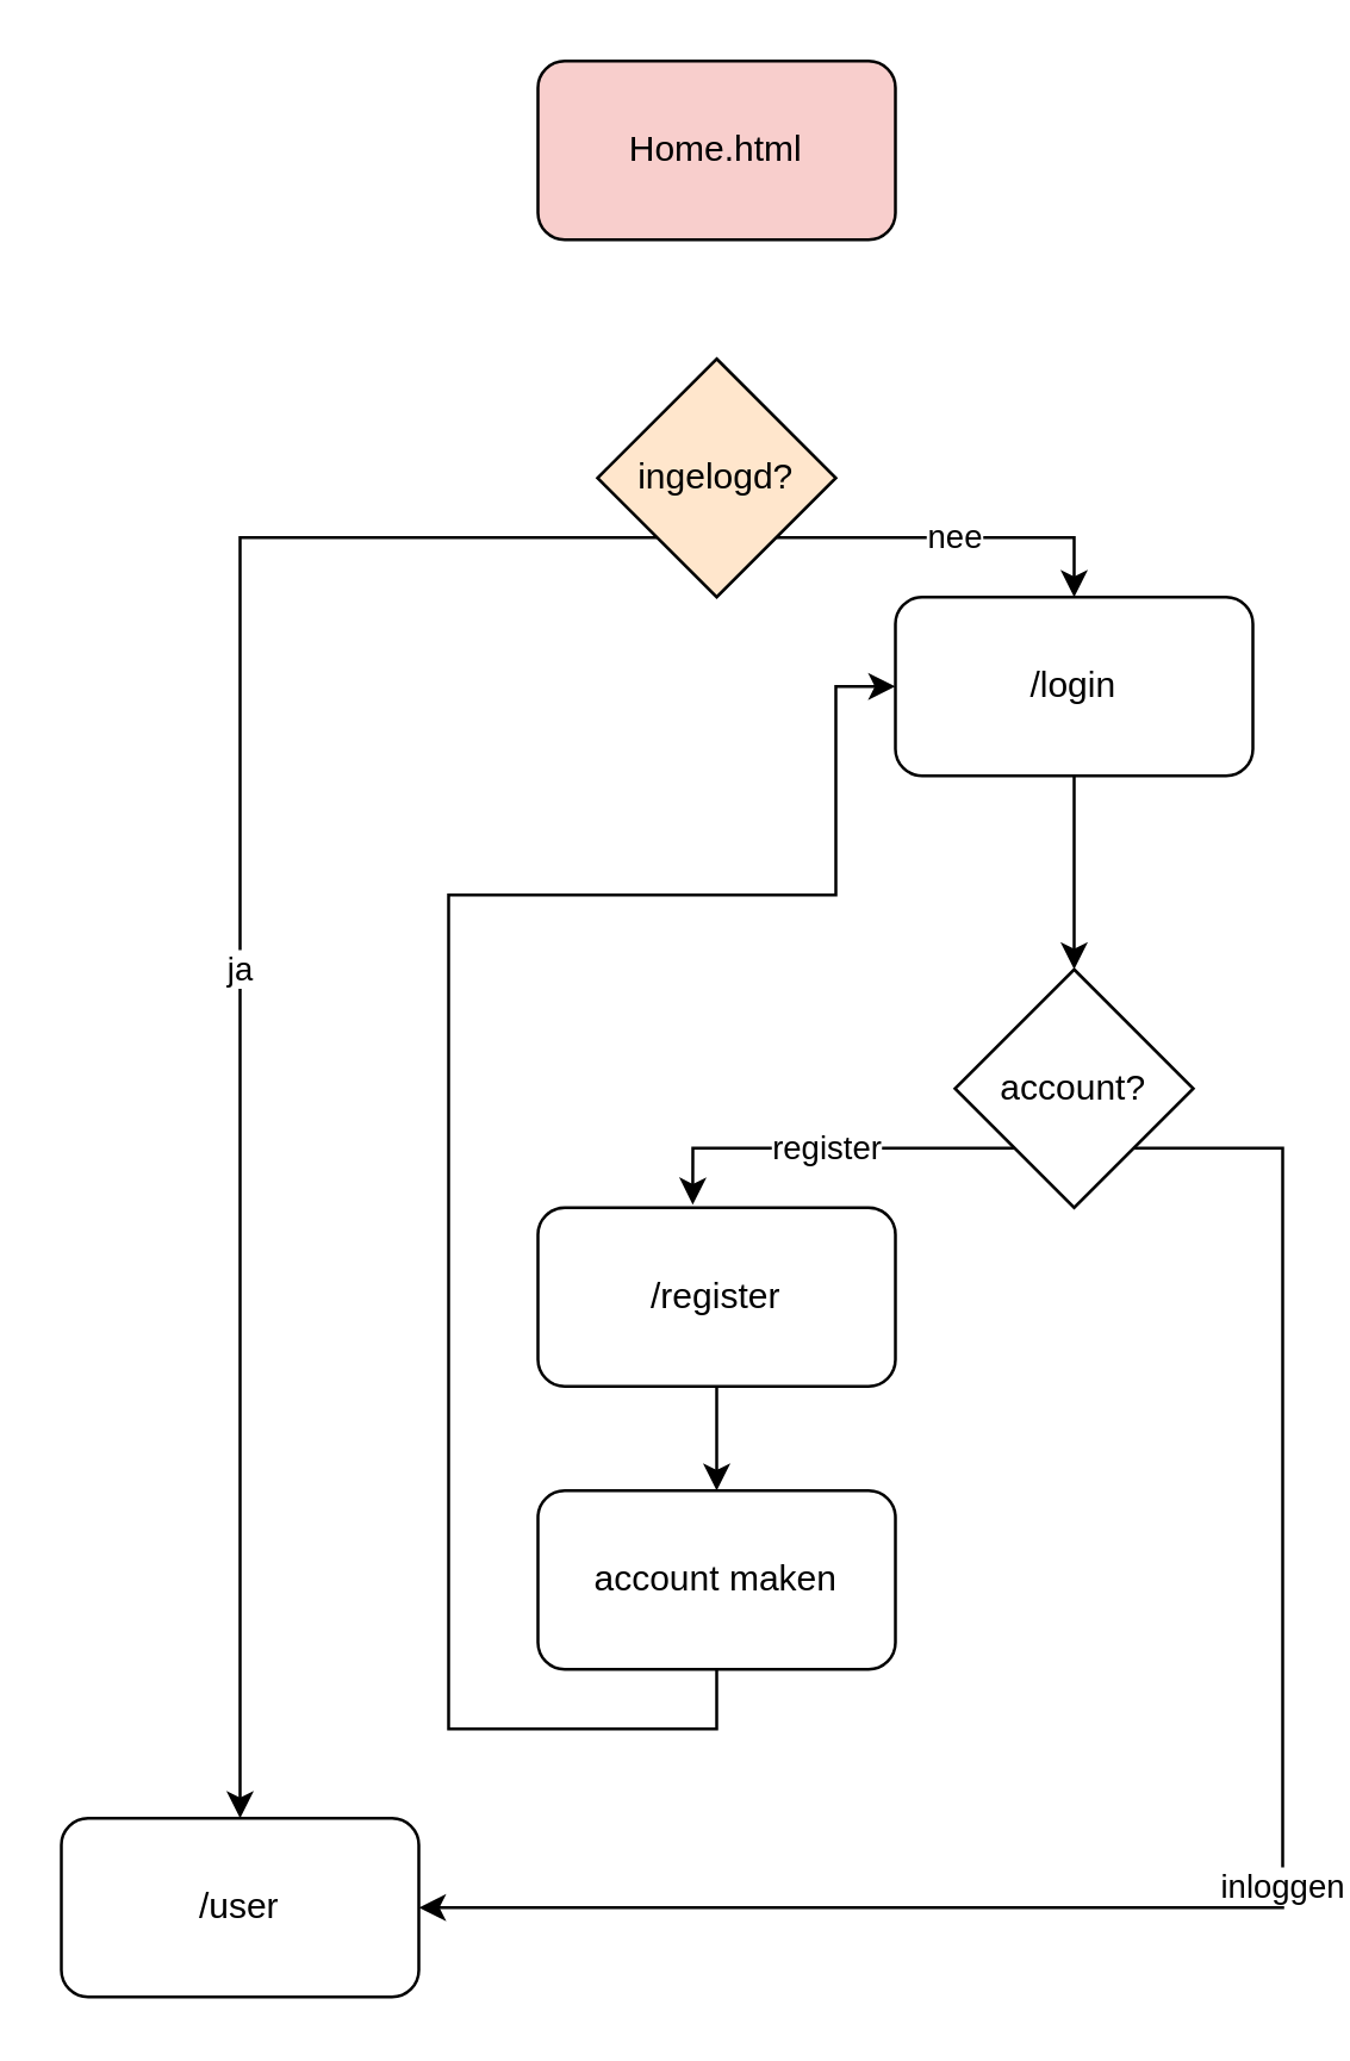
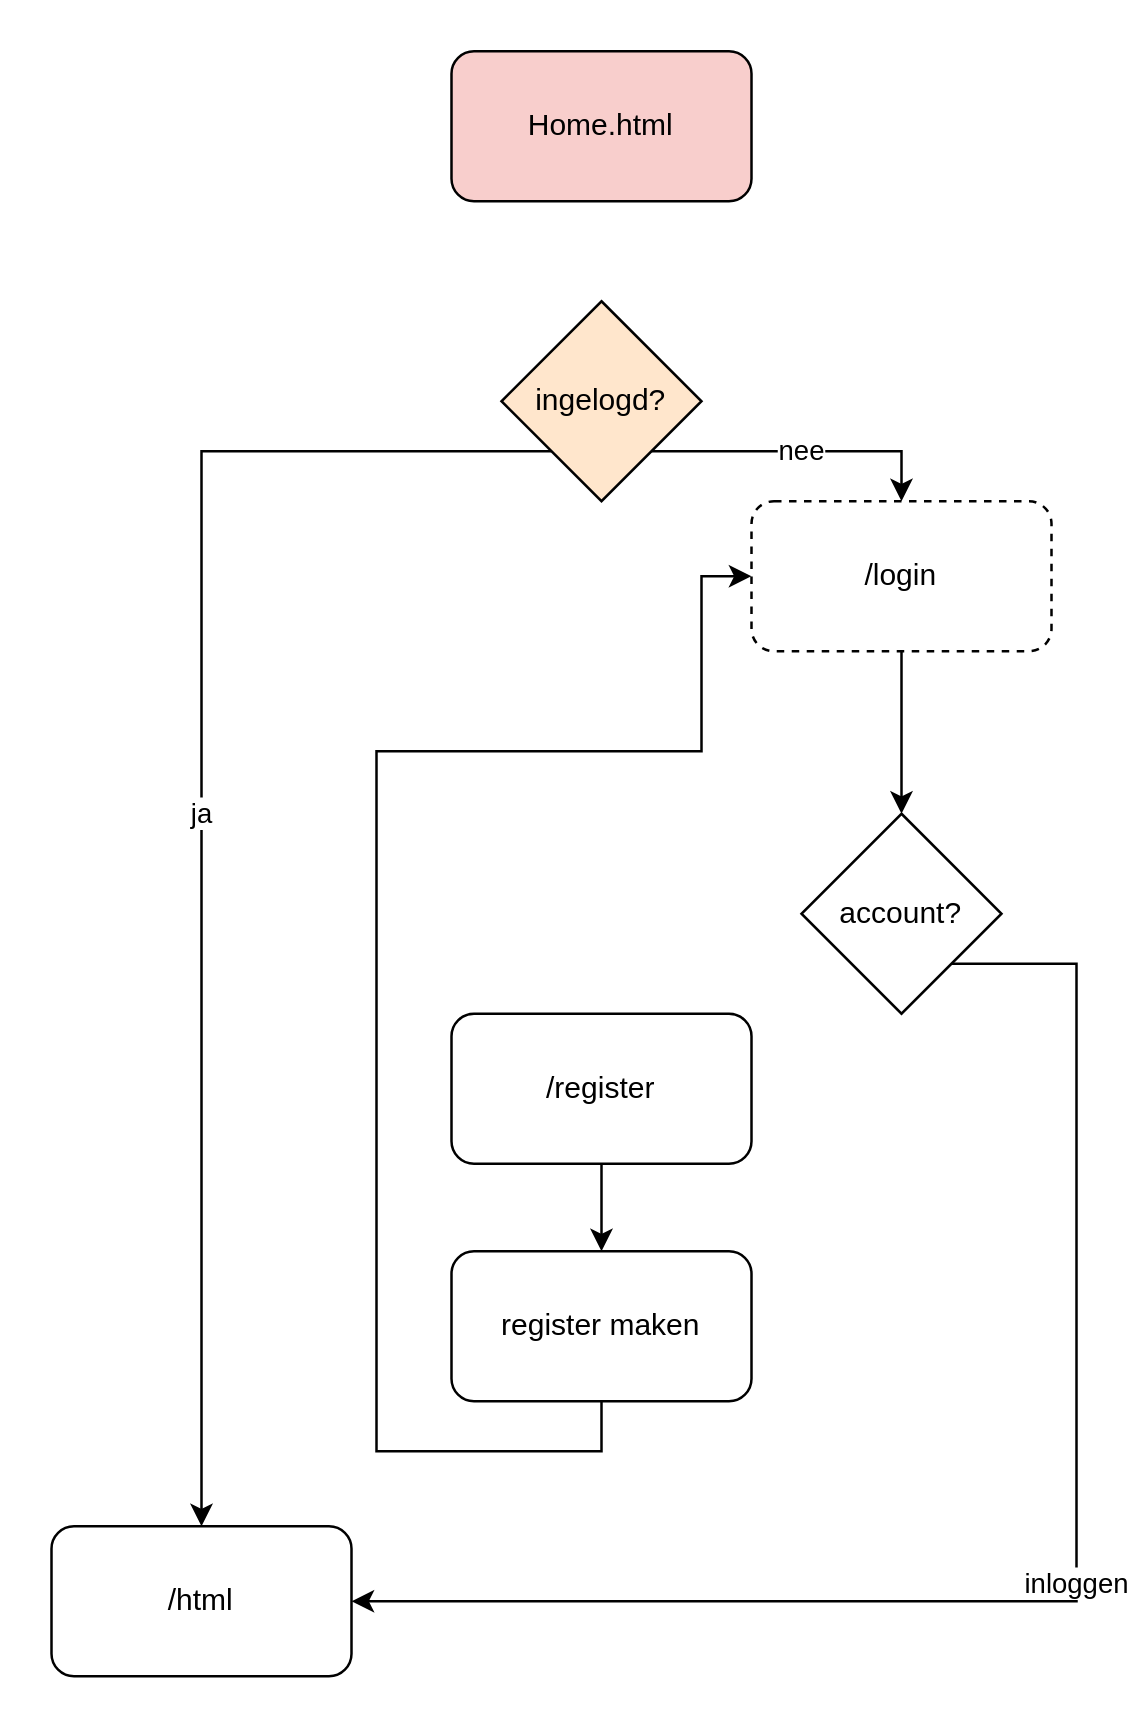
- <mxCell id="8" value="/login" style="rounded=1;whiteSpace=wrap;html=1;" vertex="1" parent="1"><mxGeometry x="300" y="200" width="120" height="60" as="geometry" /></mxCell>
+ <mxCell id="8" value="/login" style="rounded=1;whiteSpace=wrap;html=1;dashed=1;" vertex="1" parent="1"><mxGeometry x="300" y="200" width="120" height="60" as="geometry" /></mxCell>
- <mxCell id="10" value="register" style="edgeStyle=orthogonalEdgeStyle;rounded=0;orthogonalLoop=1;jettySize=auto;html=1;exitX=0;exitY=1;exitDx=0;exitDy=0;entryX=0.433;entryY=-0.017;entryDx=0;entryDy=0;entryPerimeter=0;" edge="1" parent="1" source="11" target="13"><mxGeometry relative="1" as="geometry" /></mxCell>
- <mxCell id="15" value="account maken" style="rounded=1;whiteSpace=wrap;html=1;" vertex="1" parent="1"><mxGeometry x="180" y="500" width="120" height="60" as="geometry" /></mxCell>
+ <mxCell id="15" value="register maken" style="rounded=1;whiteSpace=wrap;html=1;" vertex="1" parent="1"><mxGeometry x="180" y="500" width="120" height="60" as="geometry" /></mxCell>
- <mxCell id="6" value="/user" style="rounded=1;whiteSpace=wrap;html=1;" vertex="1" parent="1"><mxGeometry x="20" y="610" width="120" height="60" as="geometry" /></mxCell>
+ <mxCell id="6" value="/html" style="rounded=1;whiteSpace=wrap;html=1;" vertex="1" parent="1"><mxGeometry x="20" y="610" width="120" height="60" as="geometry" /></mxCell>
